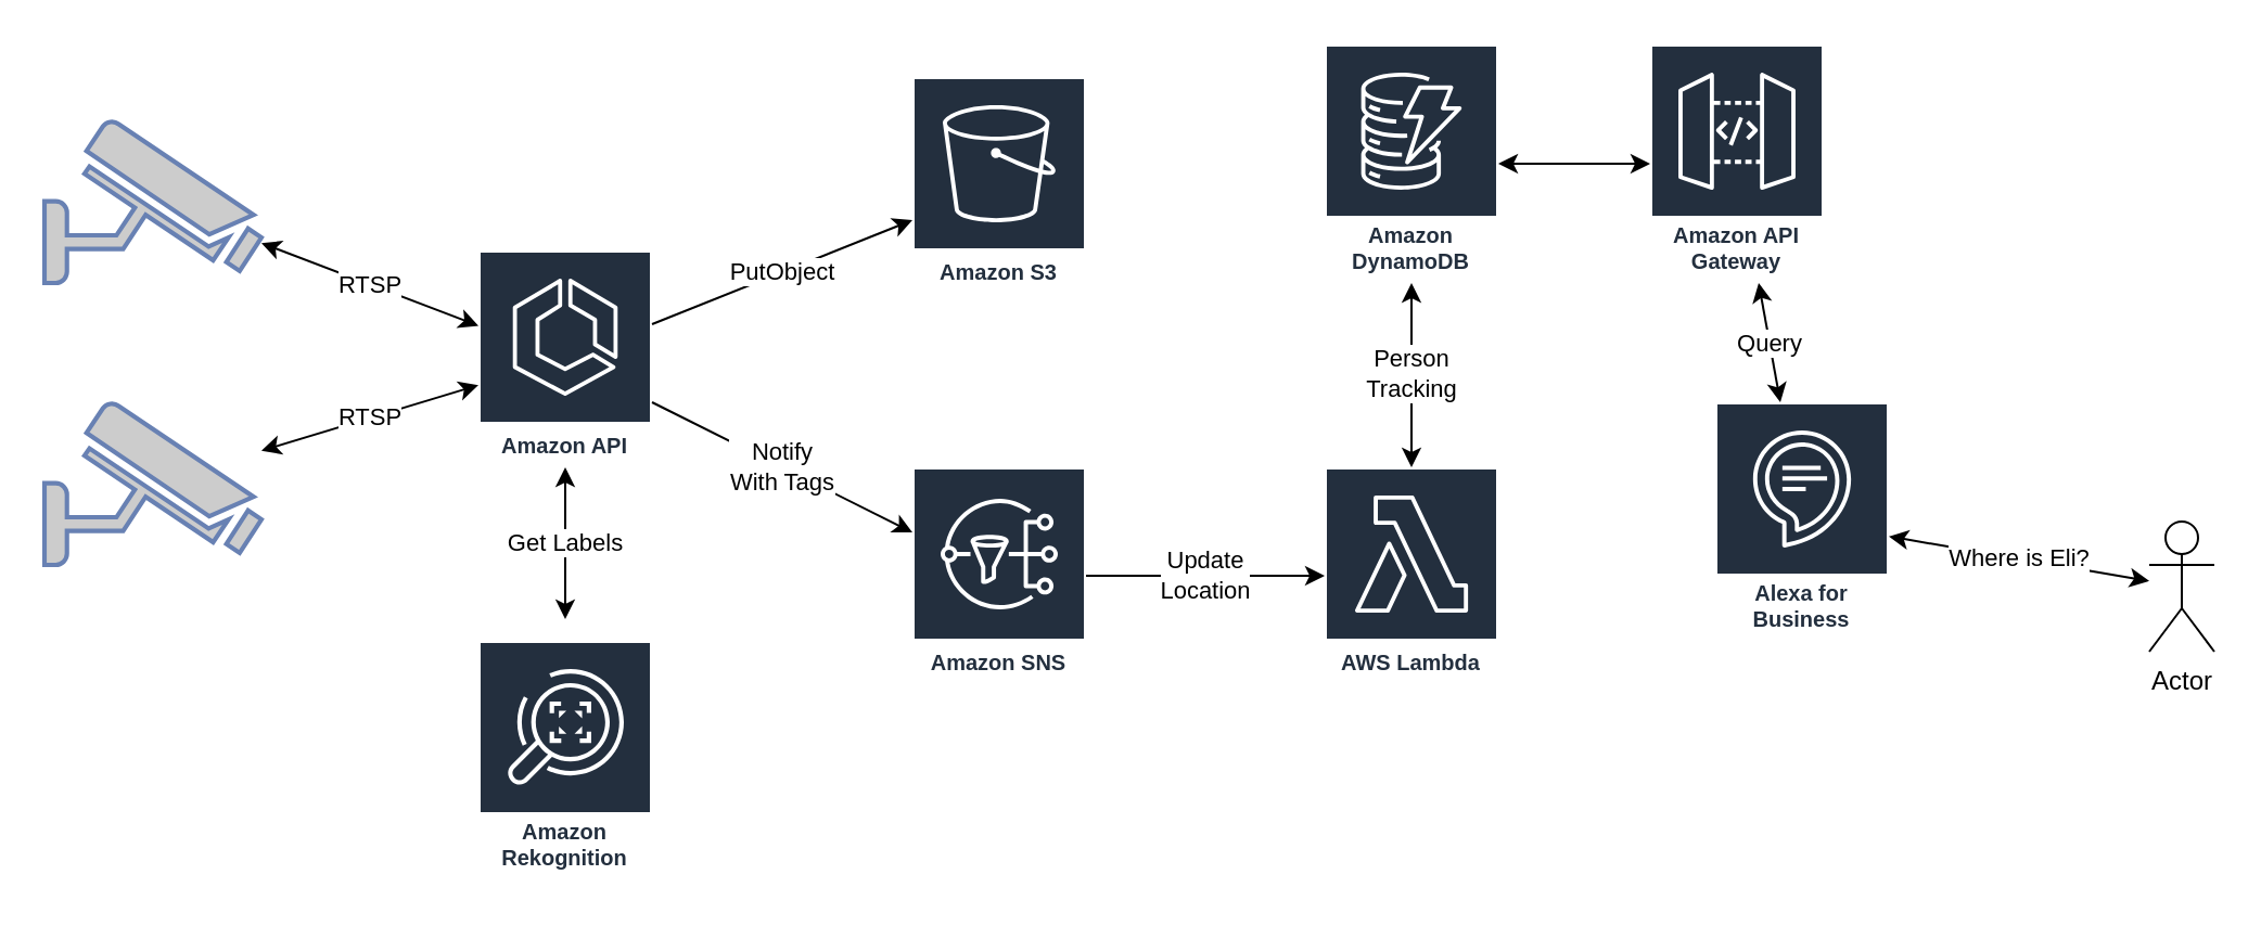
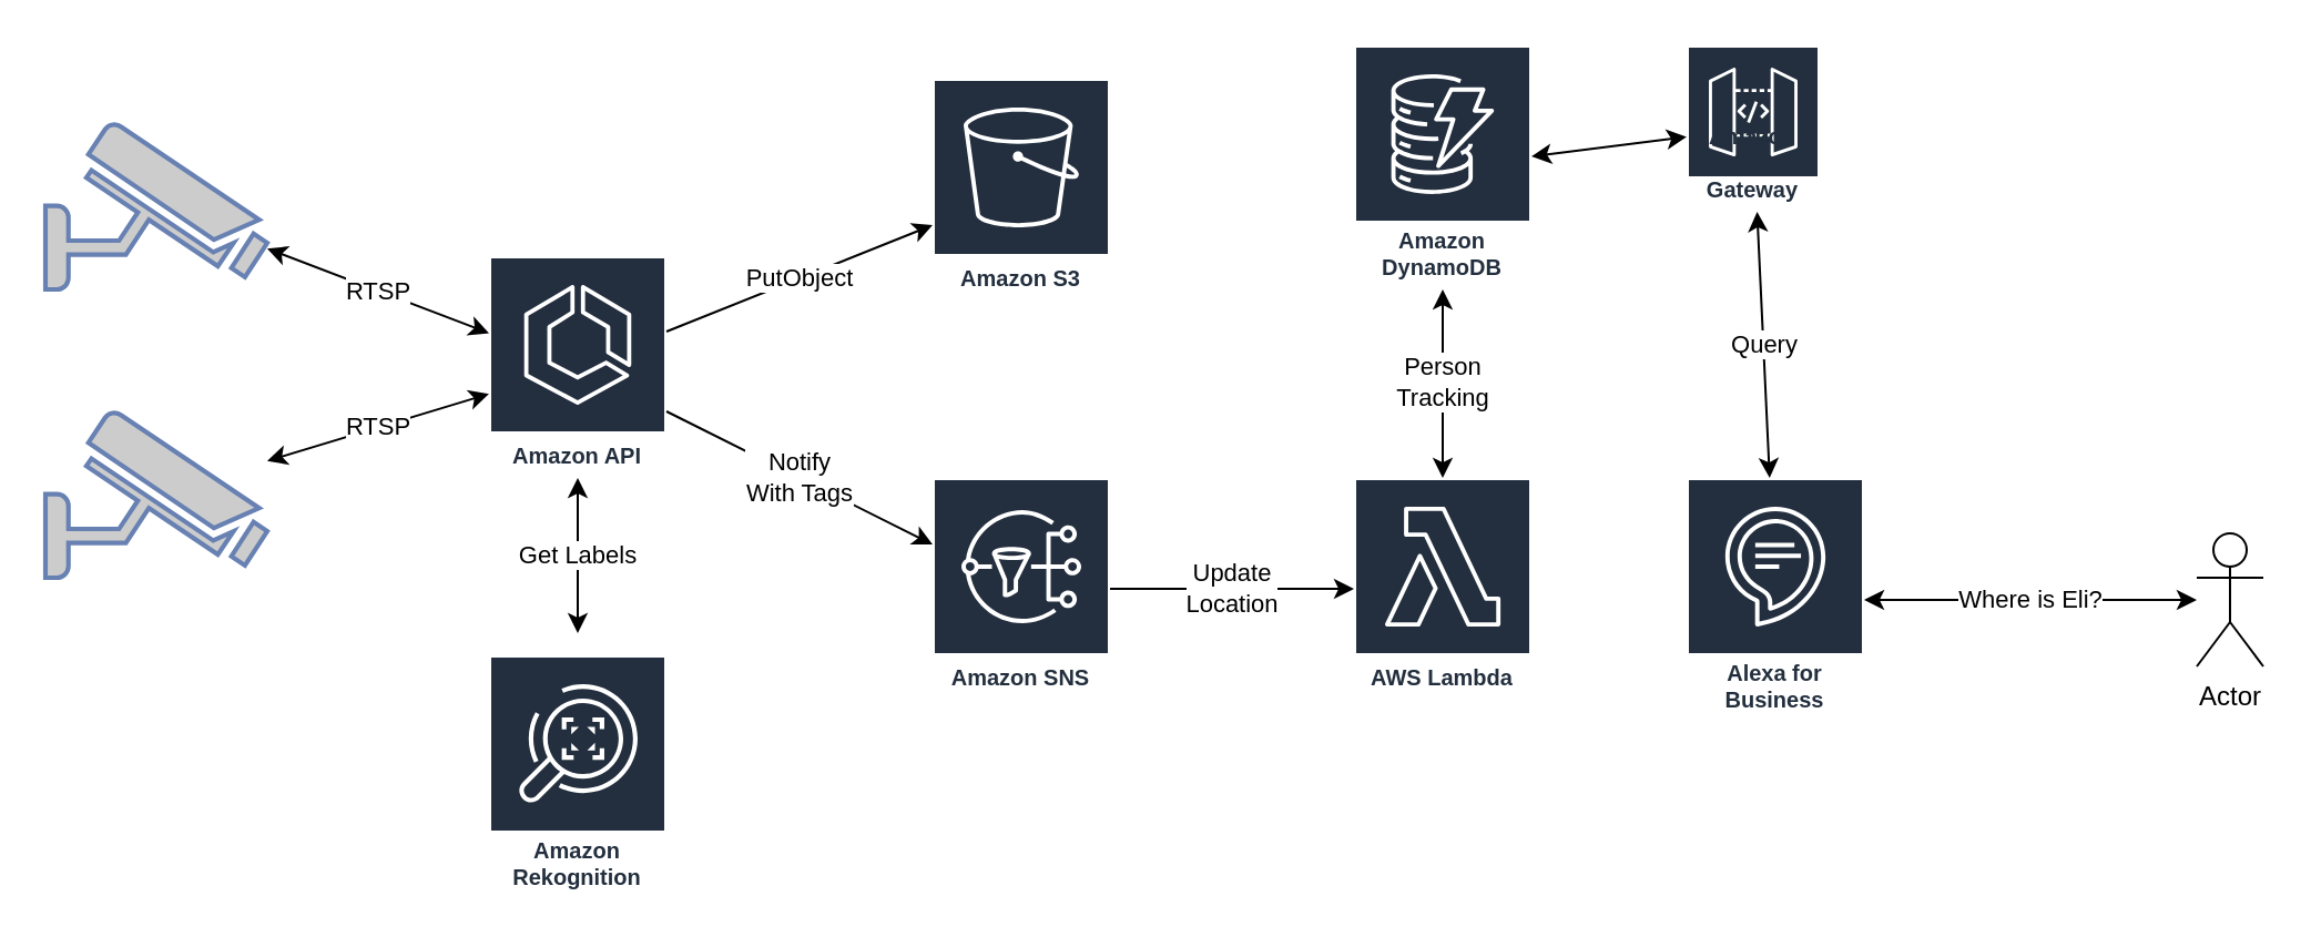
- <mxCell id="21" value="Amazon API Gateway" style="outlineConnect=0;fontColor=#232F3E;gradientColor=none;strokeColor=#ffffff;fillColor=#232F3E;dashed=0;verticalLabelPosition=middle;verticalAlign=bottom;align=center;html=1;whiteSpace=wrap;fontSize=10;fontStyle=1;spacing=3;shape=mxgraph.aws4.productIcon;prIcon=mxgraph.aws4.api_gateway;" vertex="1" parent="1"><mxGeometry x="760" y="20" width="80" height="110" as="geometry" /></mxCell>
+ <mxCell id="21" value="Amazon API Gateway" style="outlineConnect=0;fontColor=#232F3E;gradientColor=none;strokeColor=#ffffff;fillColor=#232F3E;dashed=0;verticalLabelPosition=middle;verticalAlign=bottom;align=center;html=1;whiteSpace=wrap;fontSize=10;fontStyle=1;spacing=3;shape=mxgraph.aws4.productIcon;prIcon=mxgraph.aws4.api_gateway;" vertex="1" parent="1"><mxGeometry x="760" y="20" width="60" height="75" as="geometry" /></mxCell>
- <mxCell id="17" value="Alexa for Business" style="outlineConnect=0;fontColor=#232F3E;gradientColor=none;strokeColor=#ffffff;fillColor=#232F3E;dashed=0;verticalLabelPosition=middle;verticalAlign=bottom;align=center;html=1;whiteSpace=wrap;fontSize=10;fontStyle=1;spacing=3;shape=mxgraph.aws4.productIcon;prIcon=mxgraph.aws4.alexa_for_business;" vertex="1" parent="1"><mxGeometry x="790" y="185" width="80" height="110" as="geometry" /></mxCell>
+ <mxCell id="17" value="Alexa for Business" style="outlineConnect=0;fontColor=#232F3E;gradientColor=none;strokeColor=#ffffff;fillColor=#232F3E;dashed=0;verticalLabelPosition=middle;verticalAlign=bottom;align=center;html=1;whiteSpace=wrap;fontSize=10;fontStyle=1;spacing=3;shape=mxgraph.aws4.productIcon;prIcon=mxgraph.aws4.alexa_for_business;" vertex="1" parent="1"><mxGeometry x="760" y="215" width="80" height="110" as="geometry" /></mxCell>
